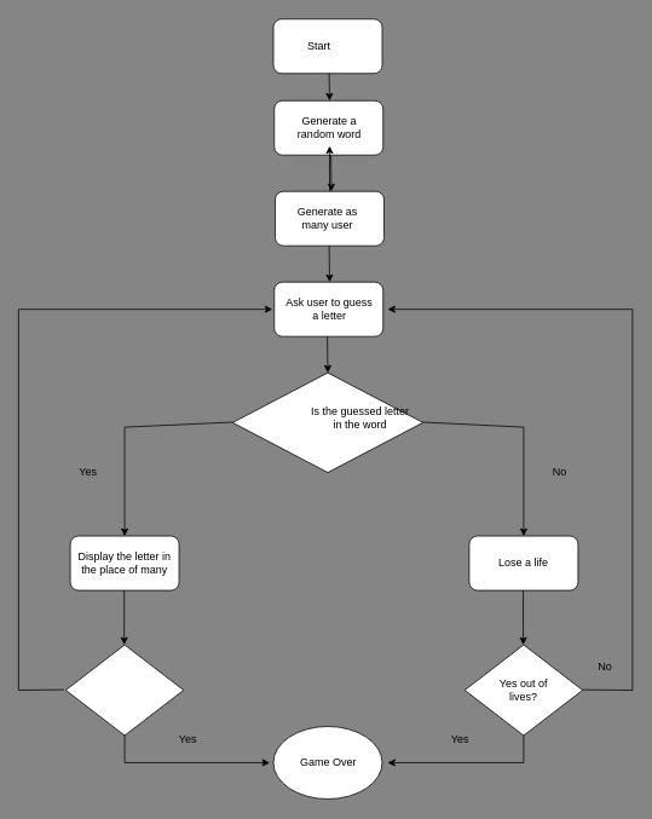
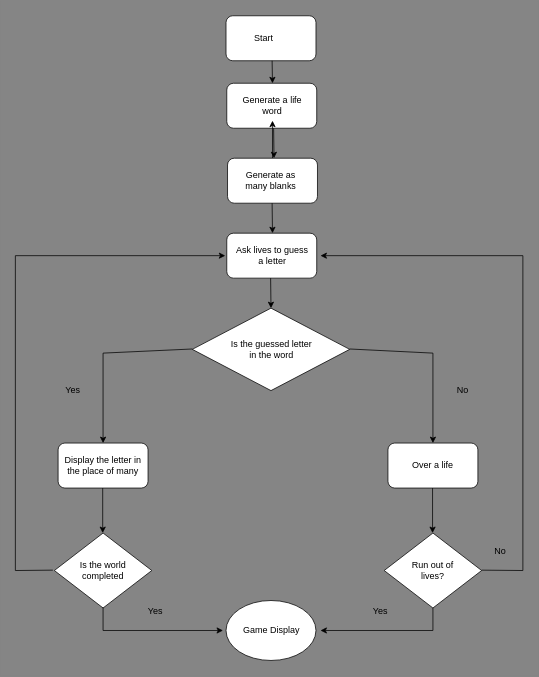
- <mxCell id="8" value="Generate a random word" style="text;strokeColor=none;align=center;fillColor=none;html=1;verticalAlign=middle;whiteSpace=wrap;rounded=0;" parent="1" vertex="1"><mxGeometry x="313" y="120" width="100" height="40" as="geometry" /></mxCell>
+ <mxCell id="8" value="Generate a life word" style="text;strokeColor=none;align=center;fillColor=none;html=1;verticalAlign=middle;whiteSpace=wrap;rounded=0;" parent="1" vertex="1"><mxGeometry x="313" y="120" width="100" height="40" as="geometry" /></mxCell>
- <mxCell id="12" value="Generate as many user" style="text;strokeColor=none;align=center;fillColor=none;html=1;verticalAlign=middle;whiteSpace=wrap;rounded=0;" parent="1" vertex="1"><mxGeometry x="316" y="225" width="90" height="30" as="geometry" /></mxCell>
+ <mxCell id="12" value="Generate as many blanks" style="text;strokeColor=none;align=center;fillColor=none;html=1;verticalAlign=middle;whiteSpace=wrap;rounded=0;" parent="1" vertex="1"><mxGeometry x="316" y="225" width="90" height="30" as="geometry" /></mxCell>
- <mxCell id="15" value="Ask user to guess a letter&lt;br&gt;" style="text;strokeColor=none;align=center;fillColor=none;html=1;verticalAlign=middle;whiteSpace=wrap;rounded=0;" parent="1" vertex="1"><mxGeometry x="313" y="315" width="100" height="50" as="geometry" /></mxCell>
+ <mxCell id="15" value="Ask lives to guess a letter&lt;br&gt;" style="text;strokeColor=none;align=center;fillColor=none;html=1;verticalAlign=middle;whiteSpace=wrap;rounded=0;" parent="1" vertex="1"><mxGeometry x="313" y="315" width="100" height="50" as="geometry" /></mxCell>
- <mxCell id="18" value="Is the guessed letter in the word" style="text;strokeColor=none;align=center;fillColor=none;html=1;verticalAlign=middle;whiteSpace=wrap;rounded=0;" parent="1" vertex="1"><mxGeometry x="337" y="420" width="120" height="80" as="geometry" /></mxCell>
+ <mxCell id="18" value="Is the guessed letter in the word" style="text;strokeColor=none;align=center;fillColor=none;html=1;verticalAlign=middle;whiteSpace=wrap;rounded=0;" parent="1" vertex="1"><mxGeometry x="302" y="425" width="120" height="80" as="geometry" /></mxCell>
- <mxCell id="26" value="Lose a life" style="text;strokeColor=none;align=center;fillColor=none;html=1;verticalAlign=middle;whiteSpace=wrap;rounded=0;" parent="1" vertex="1"><mxGeometry x="547" y="605" width="60" height="30" as="geometry" /></mxCell>
+ <mxCell id="26" value="Over a life" style="text;strokeColor=none;align=center;fillColor=none;html=1;verticalAlign=middle;whiteSpace=wrap;rounded=0;" parent="1" vertex="1"><mxGeometry x="547" y="605" width="60" height="30" as="geometry" /></mxCell>
+ <mxCell id="29" value="Is the world completed" style="text;strokeColor=none;align=center;fillColor=none;html=1;verticalAlign=middle;whiteSpace=wrap;rounded=0;" parent="1" vertex="1"><mxGeometry x="97" y="745" width="80" height="30" as="geometry" /></mxCell>
- <mxCell id="30" value="Yes out of lives?" style="text;strokeColor=none;align=center;fillColor=none;html=1;verticalAlign=middle;whiteSpace=wrap;rounded=0;" parent="1" vertex="1"><mxGeometry x="547" y="745" width="60" height="30" as="geometry" /></mxCell>
+ <mxCell id="30" value="Run out of lives?" style="text;strokeColor=none;align=center;fillColor=none;html=1;verticalAlign=middle;whiteSpace=wrap;rounded=0;" parent="1" vertex="1"><mxGeometry x="547" y="745" width="60" height="30" as="geometry" /></mxCell>
- <mxCell id="37" value="Game Over&lt;br&gt;" style="text;strokeColor=none;align=center;fillColor=none;html=1;verticalAlign=middle;whiteSpace=wrap;rounded=0;" parent="1" vertex="1"><mxGeometry x="307" y="825" width="110" height="30" as="geometry" /></mxCell>
+ <mxCell id="37" value="Game Display&lt;br&gt;" style="text;strokeColor=none;align=center;fillColor=none;html=1;verticalAlign=middle;whiteSpace=wrap;rounded=0;" parent="1" vertex="1"><mxGeometry x="307" y="825" width="110" height="30" as="geometry" /></mxCell>
